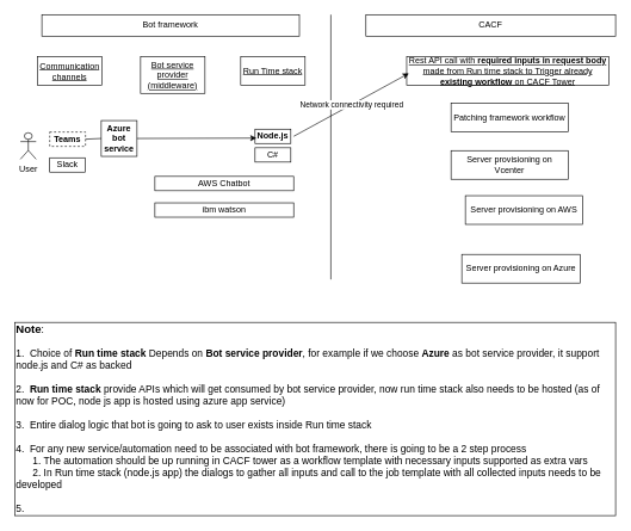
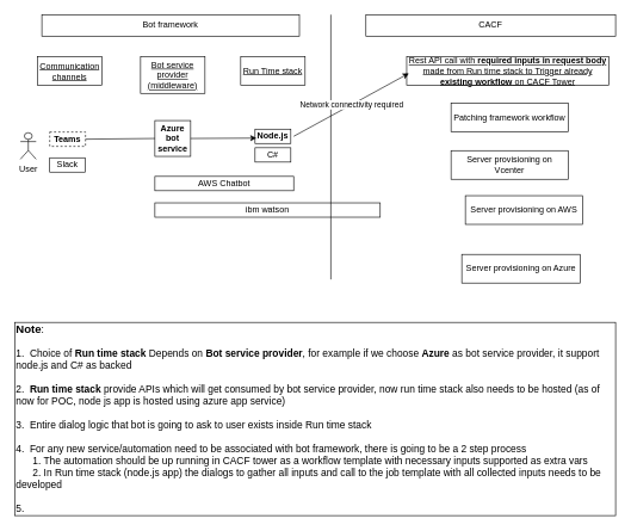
- <mxCell id="7" value="&lt;b&gt;Azure bot service&lt;/b&gt;" style="rounded=0;whiteSpace=wrap;html=1;" vertex="1" parent="1"><mxGeometry x="141" y="168" width="50" height="50" as="geometry" /></mxCell>
+ <mxCell id="7" value="&lt;b&gt;Azure bot service&lt;/b&gt;" style="rounded=0;whiteSpace=wrap;html=1;" vertex="1" parent="1"><mxGeometry x="216" y="168" width="50" height="50" as="geometry" /></mxCell>
- <mxCell id="9" value="ibm watson" style="rounded=0;whiteSpace=wrap;html=1;" vertex="1" parent="1"><mxGeometry x="216" y="283" width="194" height="20" as="geometry" /></mxCell>
+ <mxCell id="9" value="ibm watson" style="rounded=0;whiteSpace=wrap;html=1;" vertex="1" parent="1"><mxGeometry x="216" y="283" width="315" height="20" as="geometry" /></mxCell>
